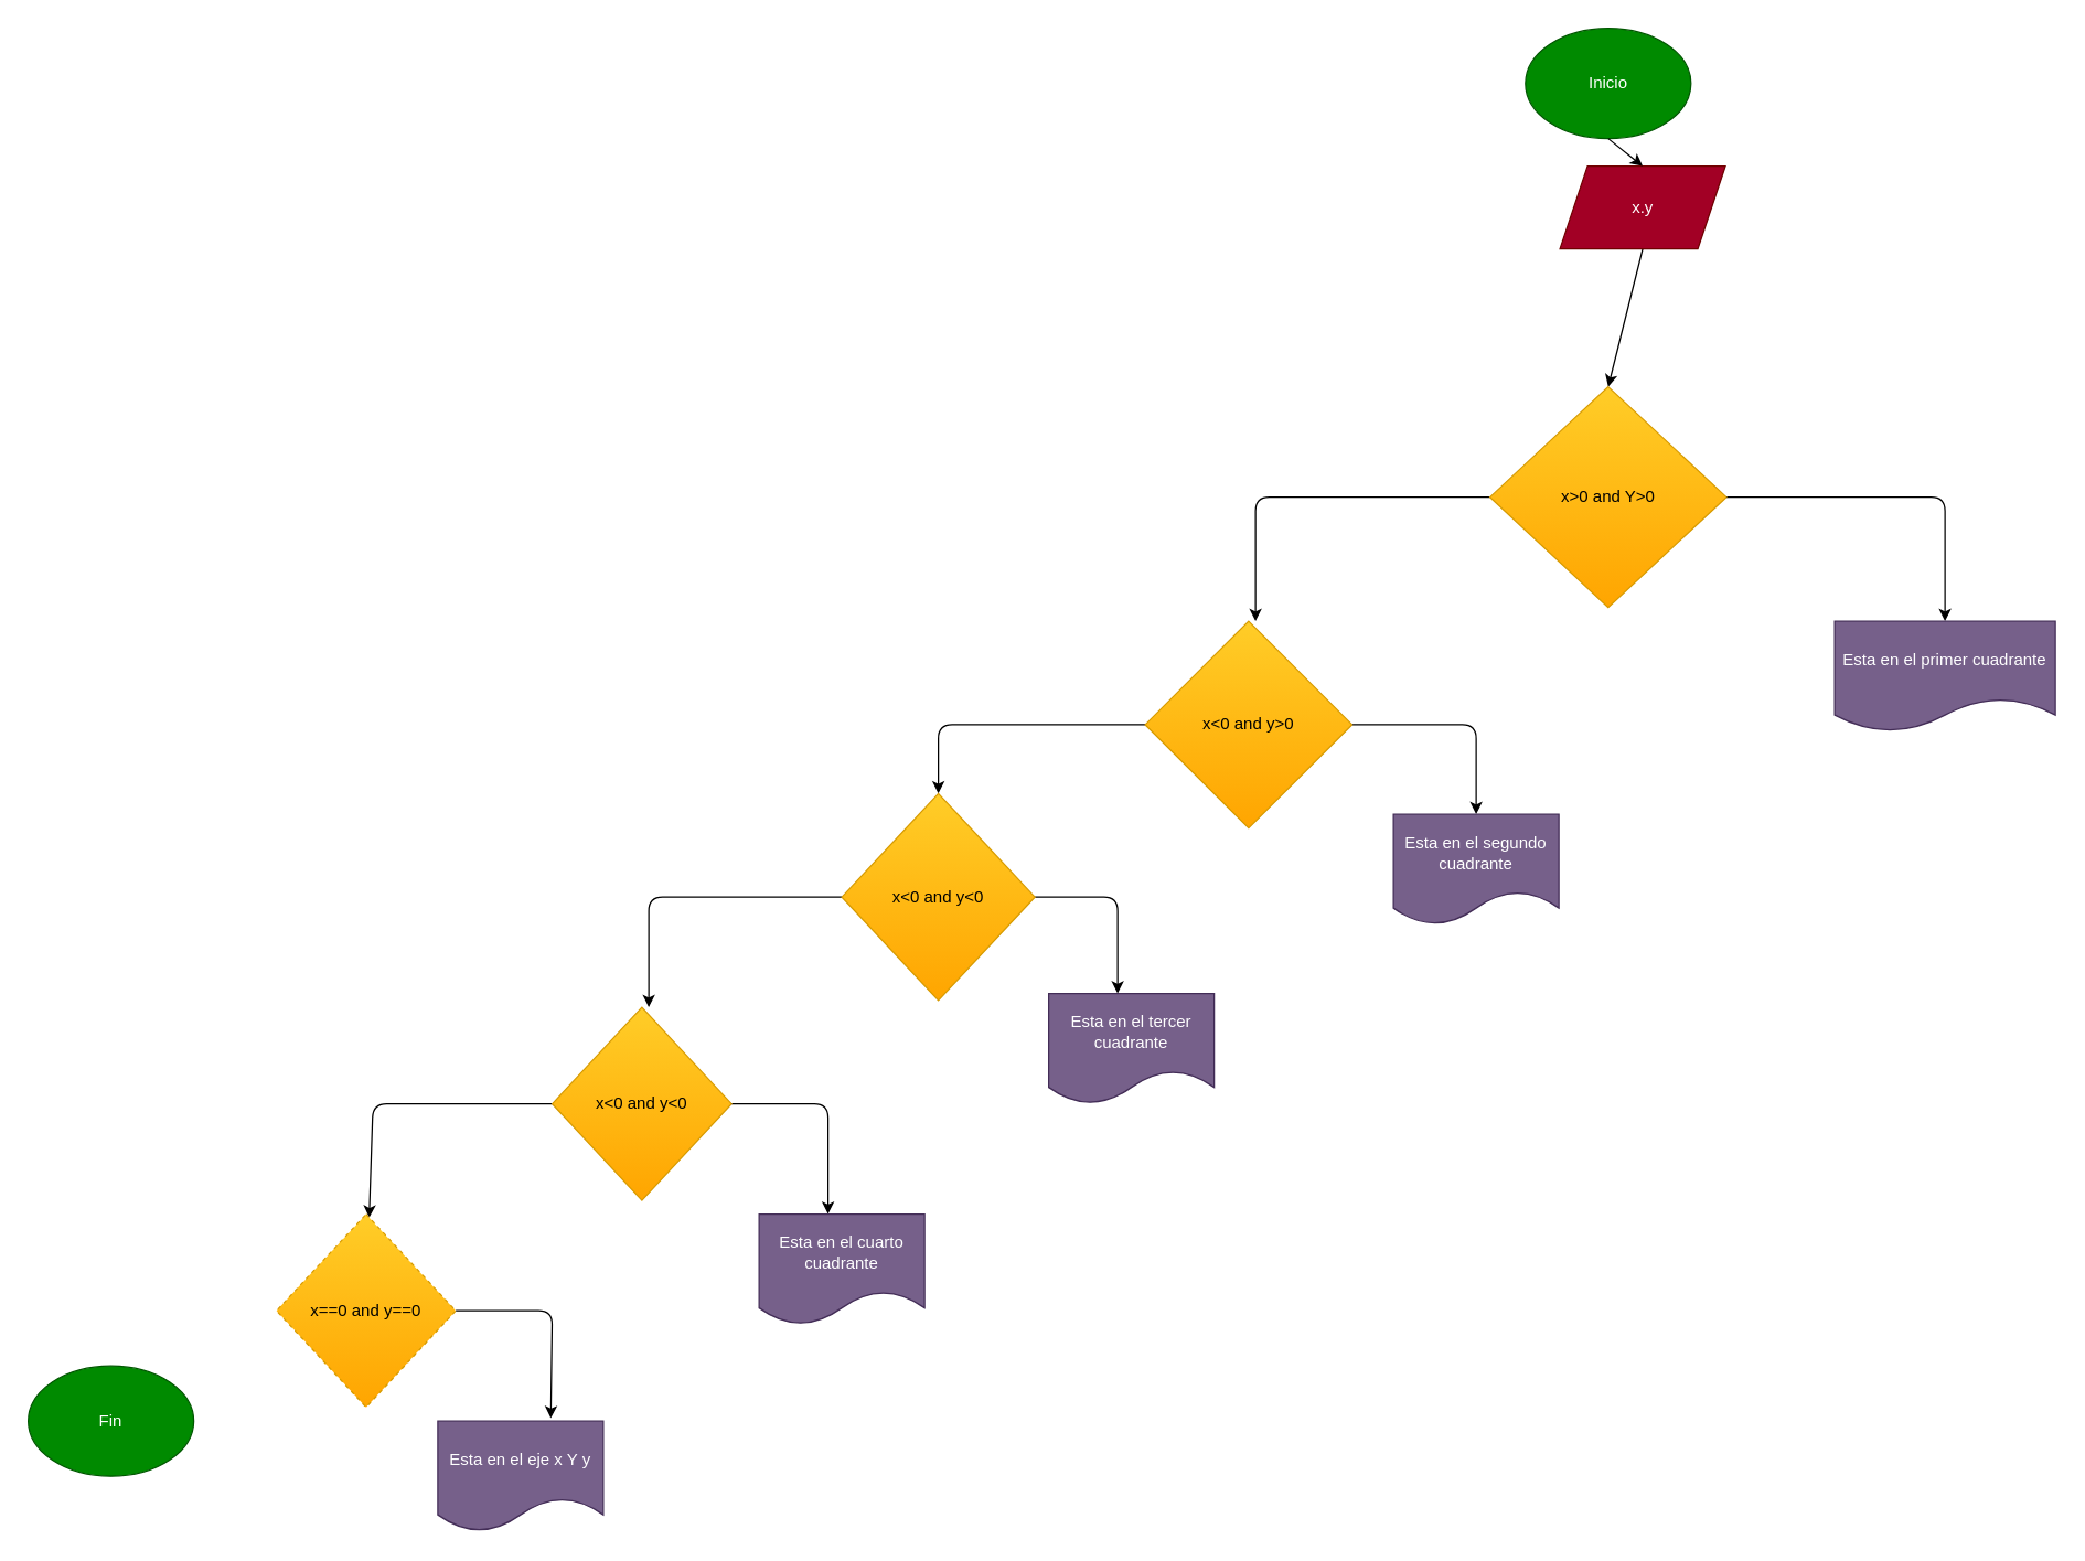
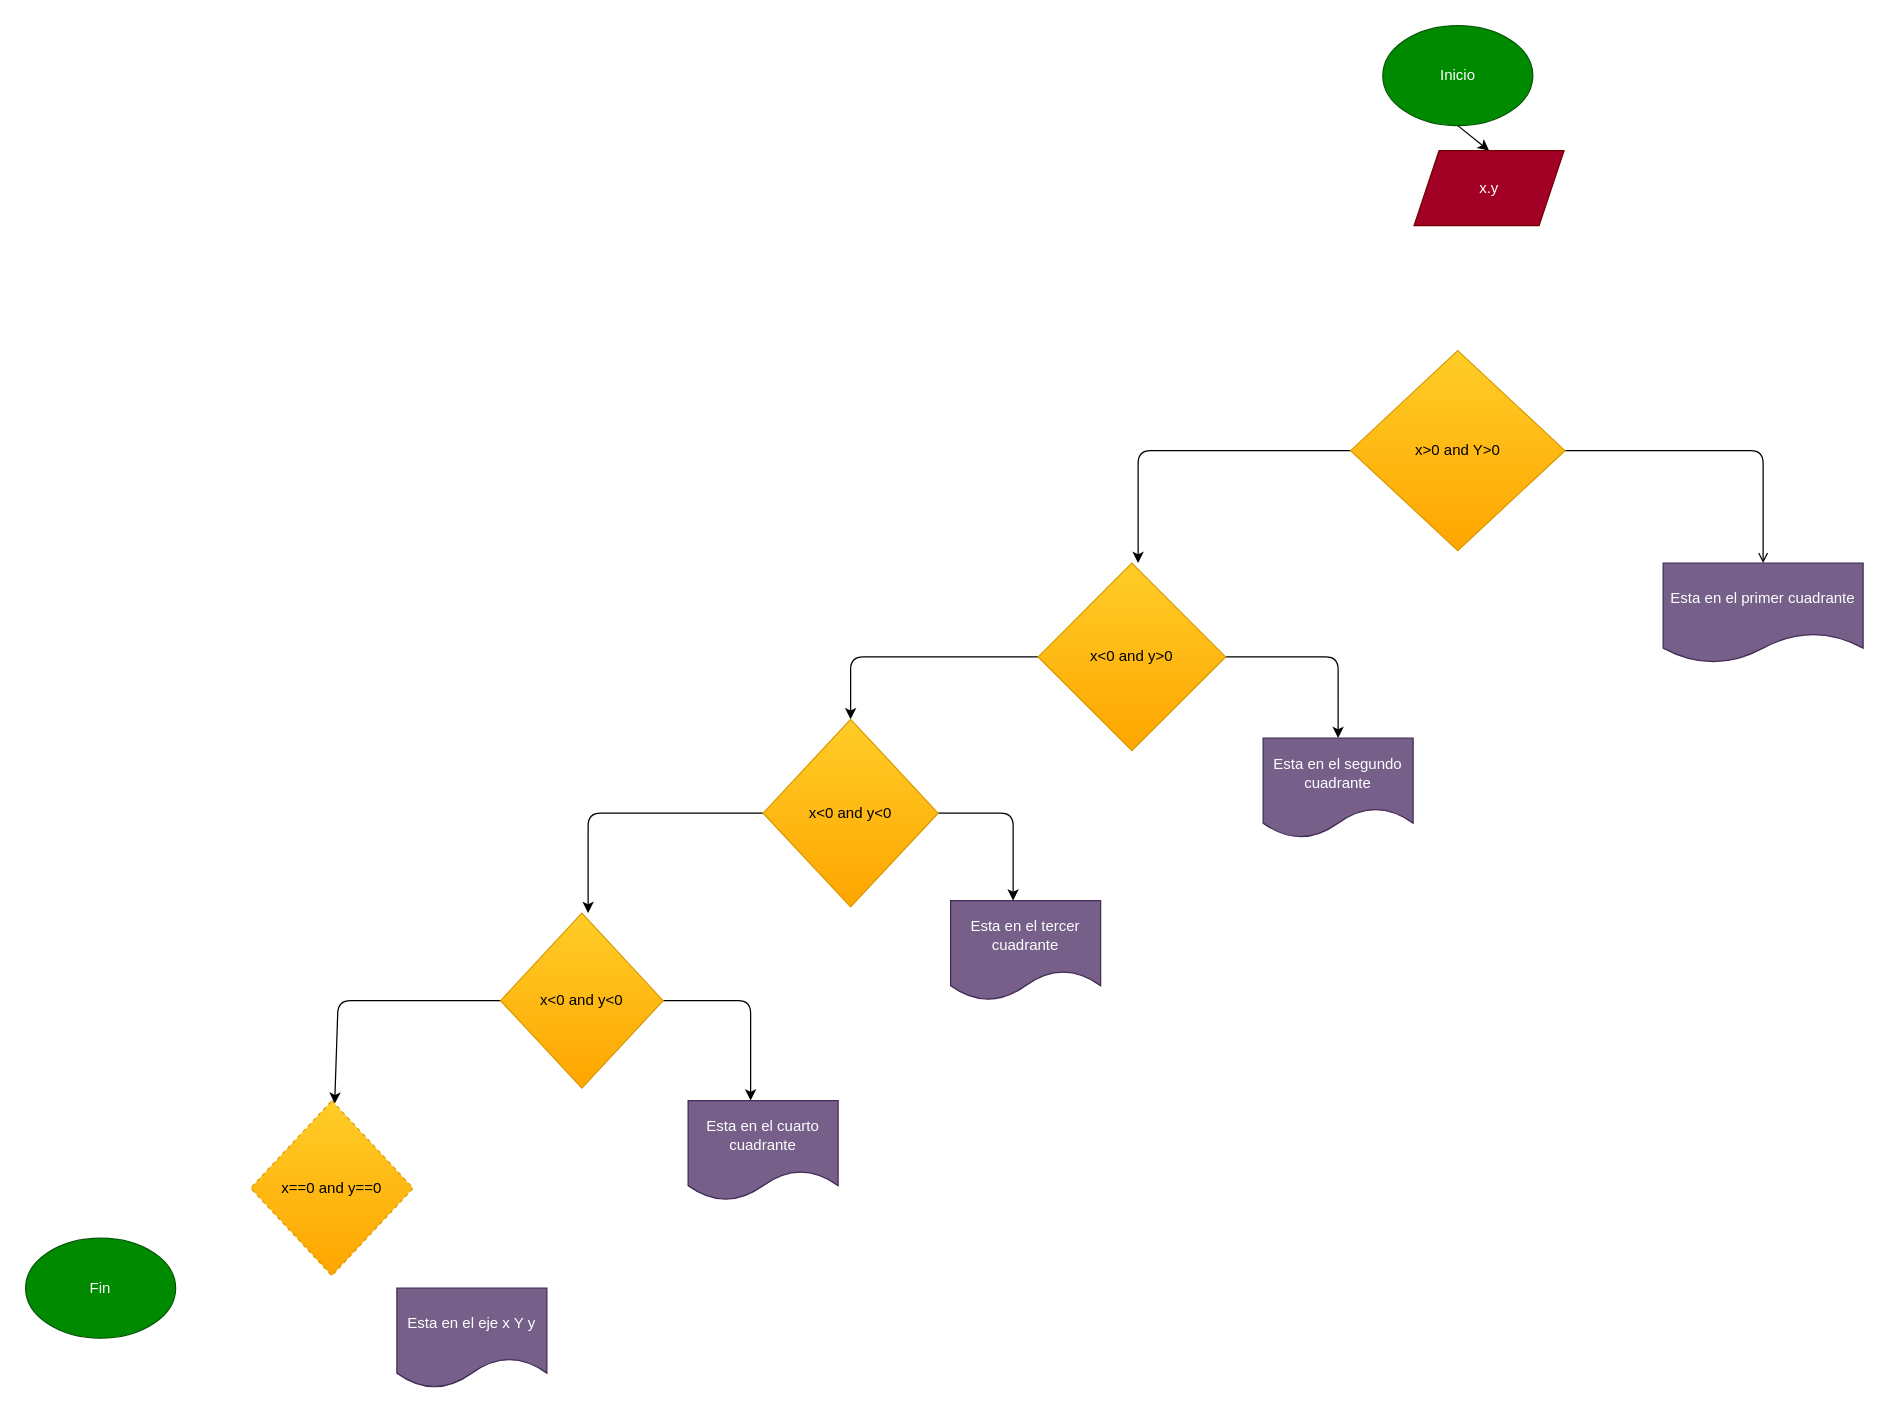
- <mxCell id="3" style="edgeStyle=none;html=1;exitX=0.5;exitY=1;exitDx=0;exitDy=0;entryX=0.5;entryY=0;entryDx=0;entryDy=0;" edge="1" parent="1" source="4" target="8"><mxGeometry relative="1" as="geometry" /></mxCell>
- <mxCell id="6" value="" style="edgeStyle=none;html=1;" edge="1" parent="1" source="8" target="9"><mxGeometry relative="1" as="geometry"><Array as="points"><mxPoint x="1410" y="360" /></Array></mxGeometry></mxCell>
+ <mxCell id="6" value="" style="edgeStyle=none;html=1;endArrow=open;" edge="1" parent="1" source="8" target="9"><mxGeometry relative="1" as="geometry"><Array as="points"><mxPoint x="1410" y="360" /></Array></mxGeometry></mxCell>
- <mxCell id="23" style="edgeStyle=none;html=1;exitX=1;exitY=0.5;exitDx=0;exitDy=0;entryX=0.683;entryY=-0.025;entryDx=0;entryDy=0;entryPerimeter=0;" edge="1" parent="1" source="24" target="22"><mxGeometry relative="1" as="geometry"><mxPoint x="430" y="990" as="targetPoint" /><Array as="points"><mxPoint x="400" y="950" /></Array></mxGeometry></mxCell>
